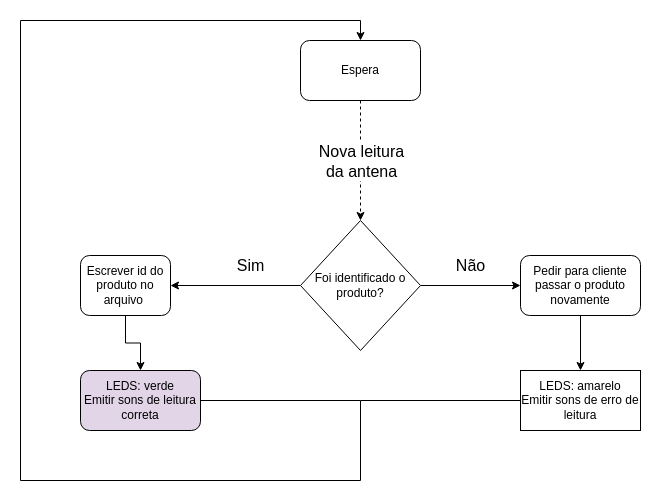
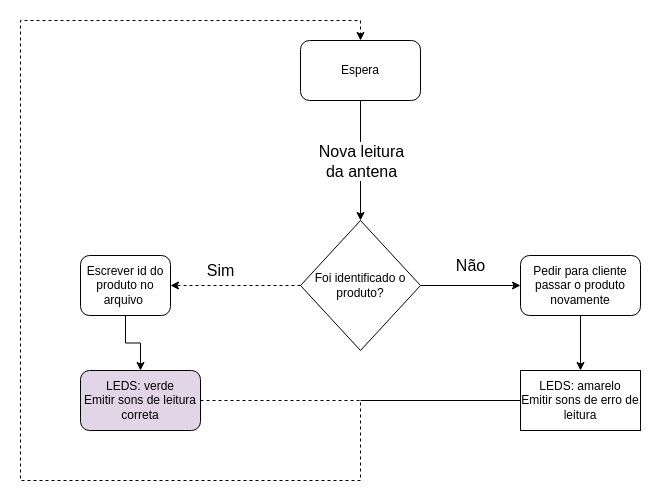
- <mxCell id="11" value="" style="endArrow=classic;html=1;exitX=0.5;exitY=1;exitDx=0;exitDy=0;entryX=0.5;entryY=0;entryDx=0;entryDy=0;dashed=1;" edge="1" parent="1" source="2" target="5"><mxGeometry relative="1" as="geometry"><mxPoint x="280" y="240" as="sourcePoint" /><mxPoint x="440" y="240" as="targetPoint" /></mxGeometry></mxCell>
+ <mxCell id="11" value="" style="endArrow=classic;html=1;exitX=0.5;exitY=1;exitDx=0;exitDy=0;entryX=0.5;entryY=0;entryDx=0;entryDy=0;" edge="1" parent="1" source="2" target="5"><mxGeometry relative="1" as="geometry"><mxPoint x="280" y="240" as="sourcePoint" /><mxPoint x="440" y="240" as="targetPoint" /></mxGeometry></mxCell>
- <mxCell id="13" value="Sim" style="text;html=1;align=center;verticalAlign=middle;resizable=0;points=[];autosize=1;fontSize=16;" vertex="1" parent="1"><mxGeometry x="230" y="255" width="40" height="20" as="geometry" /></mxCell>
+ <mxCell id="13" value="Sim" style="text;html=1;align=center;verticalAlign=middle;resizable=0;points=[];autosize=1;fontSize=16;" vertex="1" parent="1"><mxGeometry x="200" y="260" width="40" height="20" as="geometry" /></mxCell>
- <mxCell id="3" value="" style="edgeStyle=orthogonalEdgeStyle;rounded=0;orthogonalLoop=1;jettySize=auto;html=1;" edge="1" parent="1" source="5" target="7"><mxGeometry relative="1" as="geometry" /></mxCell>
+ <mxCell id="3" value="" style="edgeStyle=orthogonalEdgeStyle;rounded=0;orthogonalLoop=1;jettySize=auto;html=1;dashed=1;" edge="1" parent="1" source="5" target="7"><mxGeometry relative="1" as="geometry" /></mxCell>
- <mxCell id="8" value="" style="edgeStyle=orthogonalEdgeStyle;rounded=0;orthogonalLoop=1;jettySize=auto;html=1;fontSize=16;entryX=0.5;entryY=0;entryDx=0;entryDy=0;" edge="1" parent="1" source="9" target="2"><mxGeometry relative="1" as="geometry"><mxPoint x="610" y="1847.143" as="targetPoint" /><Array as="points"><mxPoint x="360" y="400" /><mxPoint x="360" y="480" /><mxPoint x="20" y="480" /><mxPoint x="20" y="20" /><mxPoint x="360" y="20" /></Array></mxGeometry></mxCell>
+ <mxCell id="8" value="" style="edgeStyle=orthogonalEdgeStyle;rounded=0;orthogonalLoop=1;jettySize=auto;html=1;fontSize=16;entryX=0.5;entryY=0;entryDx=0;entryDy=0;dashed=1;" edge="1" parent="1" source="9" target="2"><mxGeometry relative="1" as="geometry"><mxPoint x="610" y="1847.143" as="targetPoint" /><Array as="points"><mxPoint x="360" y="400" /><mxPoint x="360" y="480" /><mxPoint x="20" y="480" /><mxPoint x="20" y="20" /><mxPoint x="360" y="20" /></Array></mxGeometry></mxCell>
